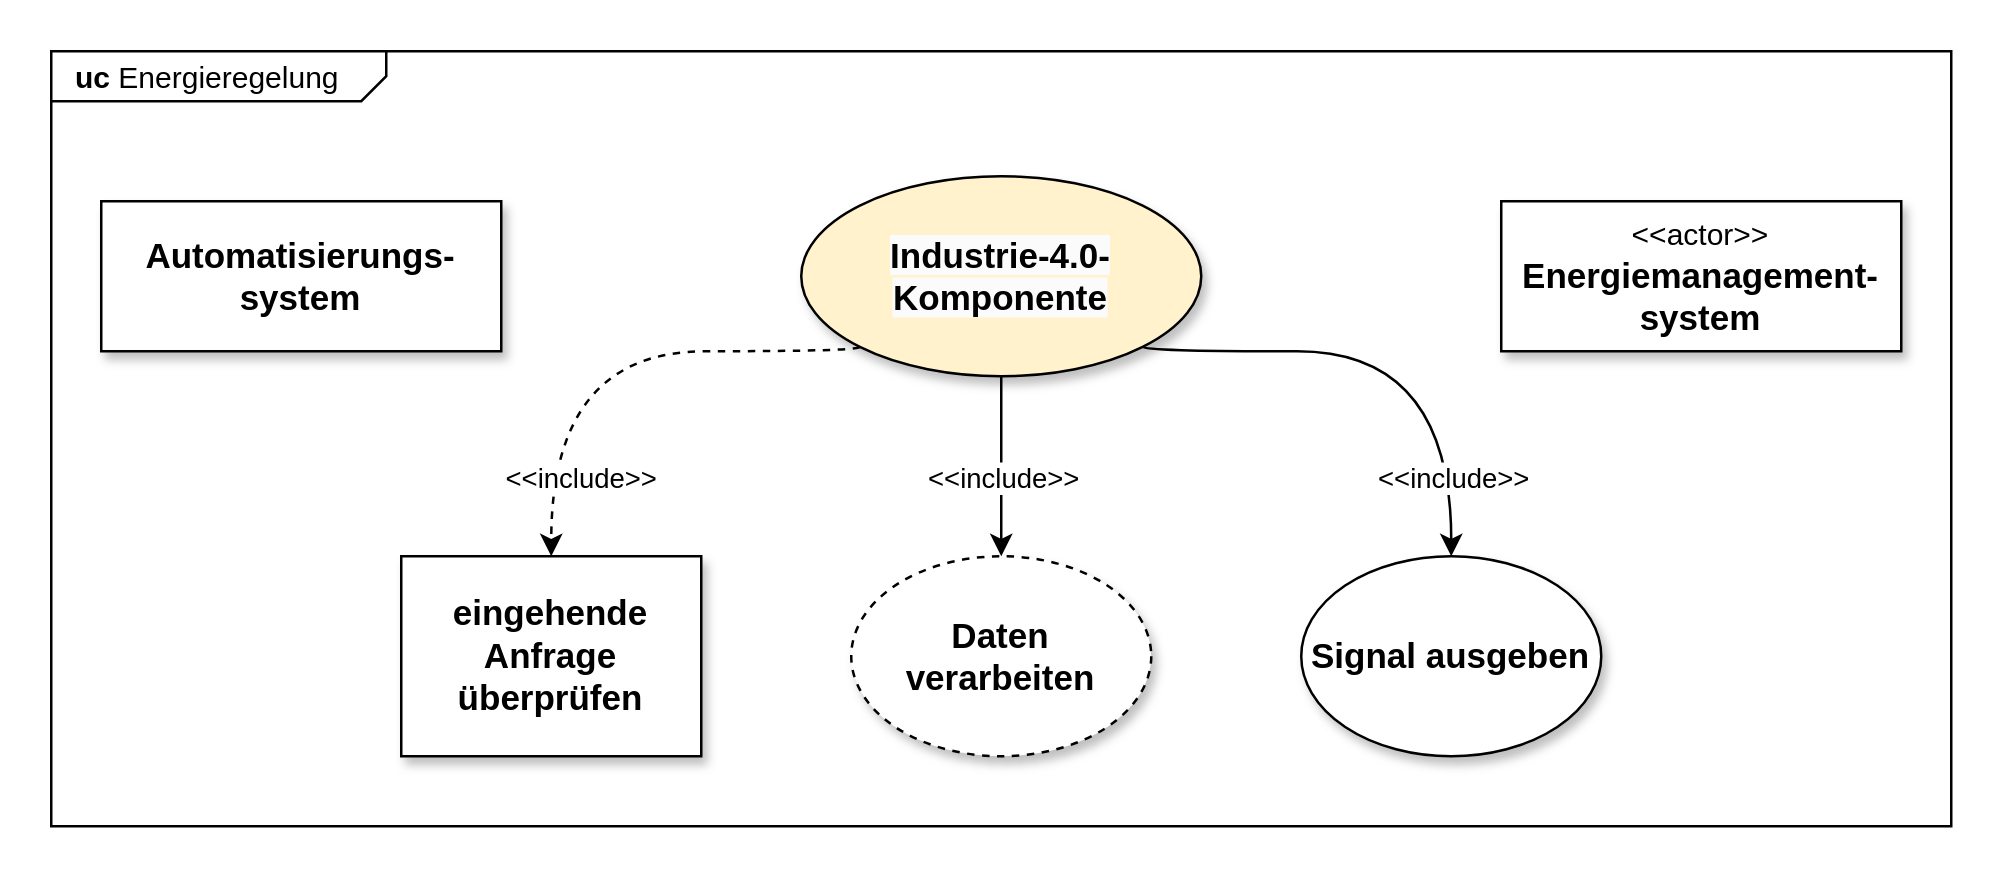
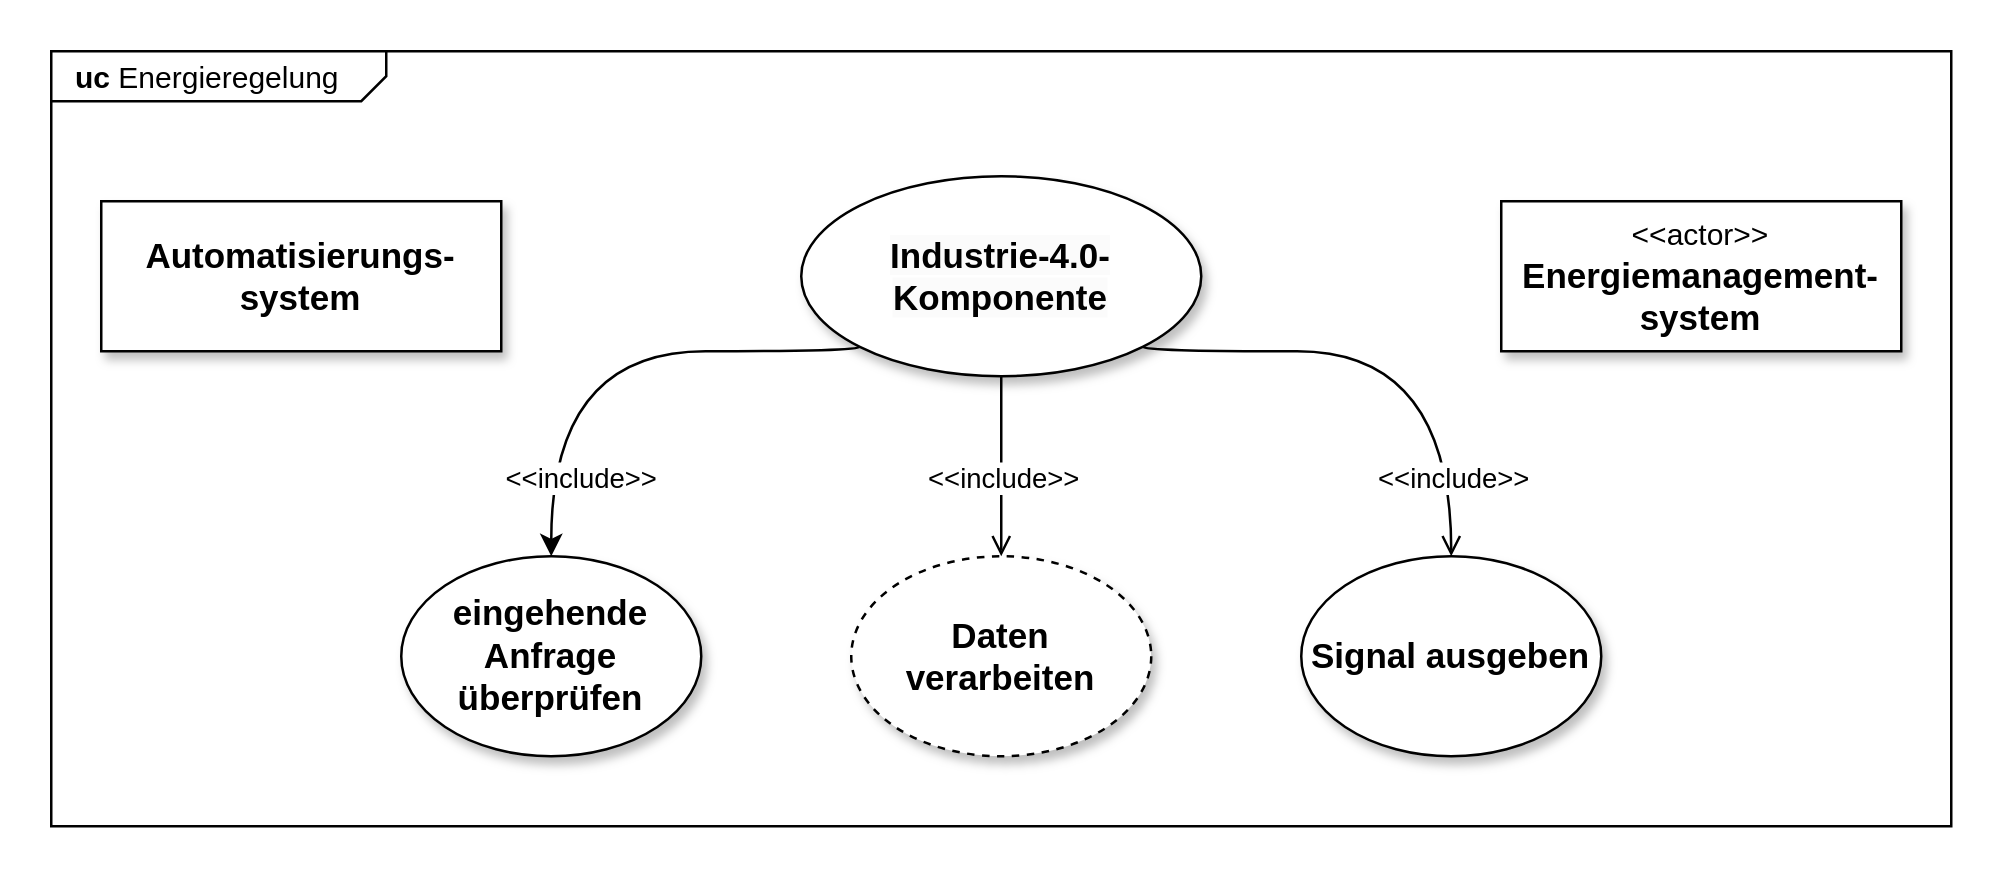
- <mxCell id="14" value="&lt;span style=&quot;color: rgb(0, 0, 0); font-family: Helvetica; font-size: 14px; font-style: normal; font-variant-ligatures: normal; font-variant-caps: normal; font-weight: 700; letter-spacing: normal; orphans: 2; text-align: center; text-indent: 0px; text-transform: none; widows: 2; word-spacing: 0px; -webkit-text-stroke-width: 0px; background-color: rgb(251, 251, 251); text-decoration-thickness: initial; text-decoration-style: initial; text-decoration-color: initial; float: none; display: inline !important;&quot;&gt;Industrie-4.0-Komponente&lt;/span&gt;" style="ellipse;whiteSpace=wrap;html=1;shadow=1;fillColor=#fff2cc;" parent="1" vertex="1"><mxGeometry x="320" y="70" width="160" height="80" as="geometry" /></mxCell>
+ <mxCell id="14" value="&lt;span style=&quot;color: rgb(0, 0, 0); font-family: Helvetica; font-size: 14px; font-style: normal; font-variant-ligatures: normal; font-variant-caps: normal; font-weight: 700; letter-spacing: normal; orphans: 2; text-align: center; text-indent: 0px; text-transform: none; widows: 2; word-spacing: 0px; -webkit-text-stroke-width: 0px; background-color: rgb(251, 251, 251); text-decoration-thickness: initial; text-decoration-style: initial; text-decoration-color: initial; float: none; display: inline !important;&quot;&gt;Industrie-4.0-Komponente&lt;/span&gt;" style="ellipse;whiteSpace=wrap;html=1;shadow=1;" parent="1" vertex="1"><mxGeometry x="320" y="70" width="160" height="80" as="geometry" /></mxCell>
- <mxCell id="8" style="edgeStyle=orthogonalEdgeStyle;rounded=0;orthogonalLoop=1;jettySize=auto;html=1;exitX=0;exitY=1;exitDx=0;exitDy=0;entryX=0.5;entryY=0;entryDx=0;entryDy=0;elbow=vertical;curved=1;dashed=1;" parent="1" source="14" target="5" edge="1"><mxGeometry relative="1" as="geometry"><Array as="points"><mxPoint x="343" y="140" /><mxPoint x="220" y="140" /></Array></mxGeometry></mxCell>
+ <mxCell id="8" style="edgeStyle=orthogonalEdgeStyle;rounded=0;orthogonalLoop=1;jettySize=auto;html=1;exitX=0;exitY=1;exitDx=0;exitDy=0;entryX=0.5;entryY=0;entryDx=0;entryDy=0;elbow=vertical;curved=1;" parent="1" source="14" target="5" edge="1"><mxGeometry relative="1" as="geometry"><Array as="points"><mxPoint x="343" y="140" /><mxPoint x="220" y="140" /></Array></mxGeometry></mxCell>
- <mxCell id="10" style="edgeStyle=orthogonalEdgeStyle;rounded=0;orthogonalLoop=1;jettySize=auto;html=1;exitX=0.5;exitY=1;exitDx=0;exitDy=0;entryX=0.5;entryY=0;entryDx=0;entryDy=0;elbow=vertical;curved=1;" parent="1" source="14" target="6" edge="1"><mxGeometry relative="1" as="geometry" /></mxCell>
+ <mxCell id="10" style="edgeStyle=orthogonalEdgeStyle;rounded=0;orthogonalLoop=1;jettySize=auto;html=1;exitX=0.5;exitY=1;exitDx=0;exitDy=0;entryX=0.5;entryY=0;entryDx=0;entryDy=0;elbow=vertical;curved=1;endArrow=open;" parent="1" source="14" target="6" edge="1"><mxGeometry relative="1" as="geometry" /></mxCell>
- <mxCell id="12" style="edgeStyle=orthogonalEdgeStyle;rounded=0;orthogonalLoop=1;jettySize=auto;html=1;exitX=1;exitY=1;exitDx=0;exitDy=0;entryX=0.5;entryY=0;entryDx=0;entryDy=0;elbow=vertical;curved=1;" parent="1" source="14" target="7" edge="1"><mxGeometry relative="1" as="geometry"><Array as="points"><mxPoint x="457" y="140" /><mxPoint x="580" y="140" /></Array></mxGeometry></mxCell>
+ <mxCell id="12" style="edgeStyle=orthogonalEdgeStyle;rounded=0;orthogonalLoop=1;jettySize=auto;html=1;exitX=1;exitY=1;exitDx=0;exitDy=0;entryX=0.5;entryY=0;entryDx=0;entryDy=0;elbow=vertical;curved=1;endArrow=open;" parent="1" source="14" target="7" edge="1"><mxGeometry relative="1" as="geometry"><Array as="points"><mxPoint x="457" y="140" /><mxPoint x="580" y="140" /></Array></mxGeometry></mxCell>
- <mxCell id="5" value="&lt;b style=&quot;font-size: 14px;&quot;&gt;eingehende Anfrage&lt;br&gt;überprüfen&lt;/b&gt;" style="whiteSpace=wrap;html=1;shadow=1;rounded=0;" parent="1" vertex="1"><mxGeometry x="160" y="222" width="120" height="80" as="geometry" /></mxCell>
+ <mxCell id="5" value="&lt;b style=&quot;font-size: 14px;&quot;&gt;eingehende Anfrage&lt;br&gt;überprüfen&lt;/b&gt;" style="ellipse;whiteSpace=wrap;html=1;shadow=1;" parent="1" vertex="1"><mxGeometry x="160" y="222" width="120" height="80" as="geometry" /></mxCell>
